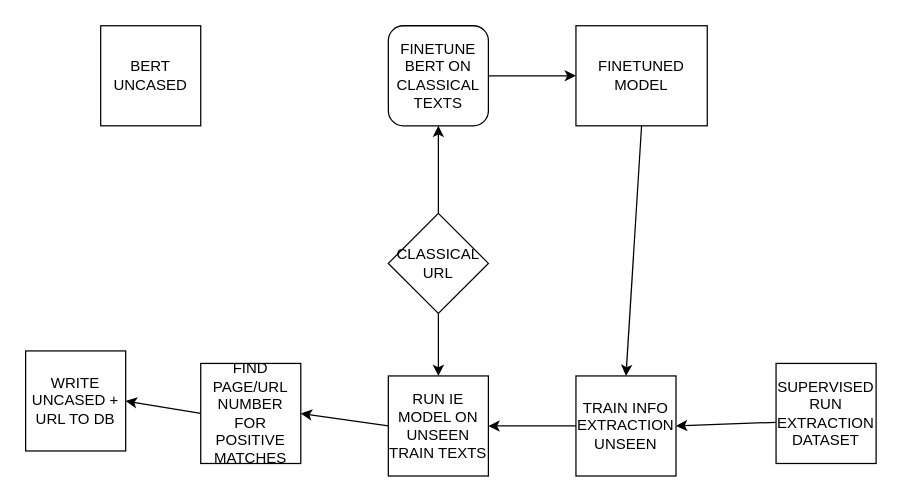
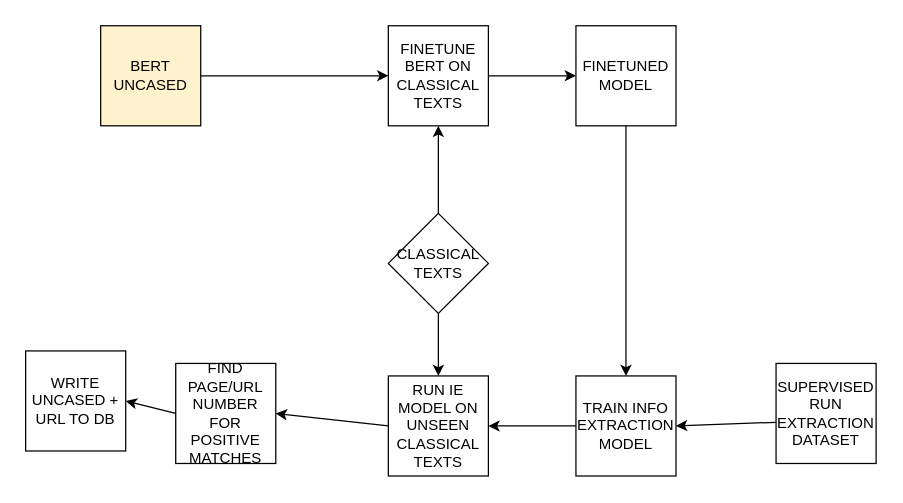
- <mxCell id="2" value="BERT UNCASED" style="whiteSpace=wrap;html=1;aspect=fixed;" vertex="1" parent="1"><mxGeometry x="80" y="20" width="80" height="80" as="geometry" /></mxCell>
+ <mxCell id="2" value="BERT UNCASED" style="whiteSpace=wrap;html=1;aspect=fixed;fillColor=#fff2cc;" vertex="1" parent="1"><mxGeometry x="80" y="20" width="80" height="80" as="geometry" /></mxCell>
+ <mxCell id="5" value="" style="endArrow=classic;html=1;exitX=1;exitY=0.5;exitDx=0;exitDy=0;entryX=0;entryY=0.5;entryDx=0;entryDy=0;" edge="1" parent="1" source="2" target="3"><mxGeometry width="50" height="50" relative="1" as="geometry"><mxPoint x="340" y="300" as="sourcePoint" /><mxPoint x="390" y="250" as="targetPoint" /></mxGeometry></mxCell>
- <mxCell id="3" value="FINETUNE BERT ON CLASSICAL TEXTS" style="whiteSpace=wrap;html=1;aspect=fixed;rounded=1;" vertex="1" parent="1"><mxGeometry x="310" y="20" width="80" height="80" as="geometry" /></mxCell>
+ <mxCell id="3" value="FINETUNE BERT ON CLASSICAL TEXTS" style="whiteSpace=wrap;html=1;aspect=fixed;" vertex="1" parent="1"><mxGeometry x="310" y="20" width="80" height="80" as="geometry" /></mxCell>
- <mxCell id="7" value="FINETUNED MODEL" style="whiteSpace=wrap;html=1;aspect=fixed;" vertex="1" parent="1"><mxGeometry x="460" y="20" width="105" height="80" as="geometry" /></mxCell>
+ <mxCell id="7" value="FINETUNED MODEL" style="whiteSpace=wrap;html=1;aspect=fixed;" vertex="1" parent="1"><mxGeometry x="460" y="20" width="80" height="80" as="geometry" /></mxCell>
- <mxCell id="4" value="CLASSICAL URL" style="rhombus;whiteSpace=wrap;html=1;" vertex="1" parent="1"><mxGeometry x="310" y="170" width="80" height="80" as="geometry" /></mxCell>
+ <mxCell id="4" value="CLASSICAL TEXTS" style="rhombus;whiteSpace=wrap;html=1;" vertex="1" parent="1"><mxGeometry x="310" y="170" width="80" height="80" as="geometry" /></mxCell>
- <mxCell id="16" value="FIND PAGE/URL NUMBER FOR POSITIVE MATCHES" style="whiteSpace=wrap;html=1;aspect=fixed;" vertex="1" parent="1"><mxGeometry x="160" y="290" width="80" height="80" as="geometry" /></mxCell>
+ <mxCell id="16" value="FIND PAGE/URL NUMBER FOR POSITIVE MATCHES" style="whiteSpace=wrap;html=1;aspect=fixed;" vertex="1" parent="1"><mxGeometry x="140" y="290" width="80" height="80" as="geometry" /></mxCell>
- <mxCell id="13" value="RUN IE MODEL ON UNSEEN TRAIN TEXTS" style="whiteSpace=wrap;html=1;aspect=fixed;" vertex="1" parent="1"><mxGeometry x="310" y="300" width="80" height="80" as="geometry" /></mxCell>
+ <mxCell id="13" value="RUN IE MODEL ON UNSEEN CLASSICAL TEXTS" style="whiteSpace=wrap;html=1;aspect=fixed;" vertex="1" parent="1"><mxGeometry x="310" y="300" width="80" height="80" as="geometry" /></mxCell>
- <mxCell id="9" value="TRAIN INFO EXTRACTION UNSEEN" style="whiteSpace=wrap;html=1;aspect=fixed;" vertex="1" parent="1"><mxGeometry x="460" y="300" width="80" height="80" as="geometry" /></mxCell>
+ <mxCell id="9" value="TRAIN INFO EXTRACTION MODEL" style="whiteSpace=wrap;html=1;aspect=fixed;" vertex="1" parent="1"><mxGeometry x="460" y="300" width="80" height="80" as="geometry" /></mxCell>
